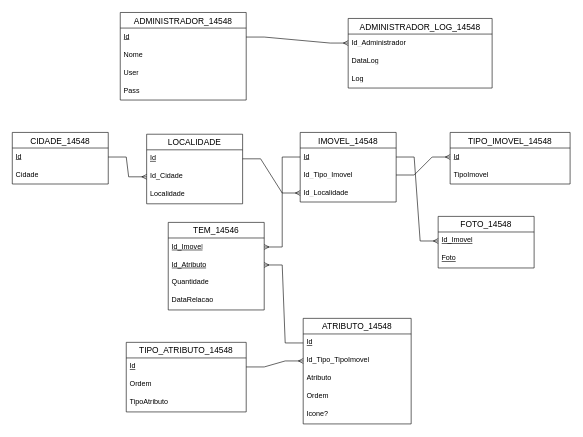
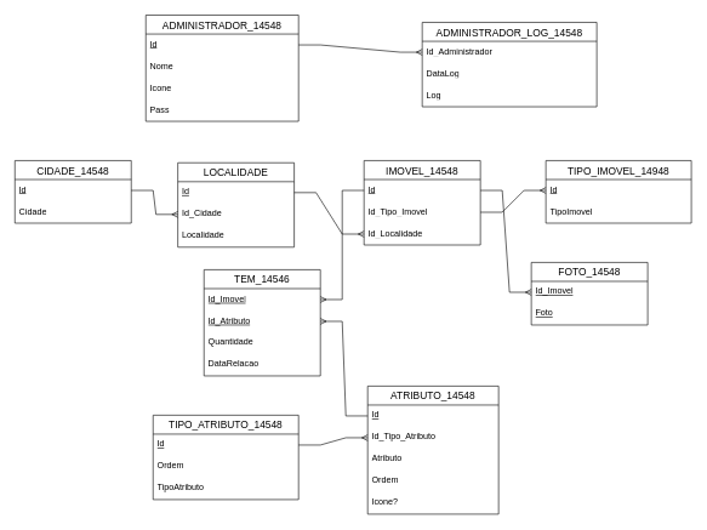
- <mxCell id="16" value="User" style="text;strokeColor=none;fillColor=none;spacingLeft=4;spacingRight=4;overflow=hidden;rotatable=0;points=[[0,0.5],[1,0.5]];portConstraint=eastwest;fontSize=12;whiteSpace=wrap;html=1;" vertex="1" parent="13"><mxGeometry y="86" width="210" height="30" as="geometry" /></mxCell>
+ <mxCell id="16" value="Icone" style="text;strokeColor=none;fillColor=none;spacingLeft=4;spacingRight=4;overflow=hidden;rotatable=0;points=[[0,0.5],[1,0.5]];portConstraint=eastwest;fontSize=12;whiteSpace=wrap;html=1;" vertex="1" parent="13"><mxGeometry y="86" width="210" height="30" as="geometry" /></mxCell>
- <mxCell id="28" value="TIPO_IMOVEL_14548" style="swimlane;fontStyle=0;childLayout=stackLayout;horizontal=1;startSize=26;horizontalStack=0;resizeParent=1;resizeParentMax=0;resizeLast=0;collapsible=1;marginBottom=0;align=center;fontSize=14;" vertex="1" parent="1"><mxGeometry x="750" y="220" width="200" height="86" as="geometry" /></mxCell>
+ <mxCell id="28" value="TIPO_IMOVEL_14948" style="swimlane;fontStyle=0;childLayout=stackLayout;horizontal=1;startSize=26;horizontalStack=0;resizeParent=1;resizeParentMax=0;resizeLast=0;collapsible=1;marginBottom=0;align=center;fontSize=14;" vertex="1" parent="1"><mxGeometry x="750" y="220" width="200" height="86" as="geometry" /></mxCell>
- <mxCell id="24" value="Id_Tipo_TipoImovel" style="text;strokeColor=none;fillColor=none;spacingLeft=4;spacingRight=4;overflow=hidden;rotatable=0;points=[[0,0.5],[1,0.5]];portConstraint=eastwest;fontSize=12;whiteSpace=wrap;html=1;" vertex="1" parent="22"><mxGeometry y="56" width="180" height="30" as="geometry" /></mxCell>
+ <mxCell id="24" value="Id_Tipo_Atributo" style="text;strokeColor=none;fillColor=none;spacingLeft=4;spacingRight=4;overflow=hidden;rotatable=0;points=[[0,0.5],[1,0.5]];portConstraint=eastwest;fontSize=12;whiteSpace=wrap;html=1;" vertex="1" parent="22"><mxGeometry y="56" width="180" height="30" as="geometry" /></mxCell>
